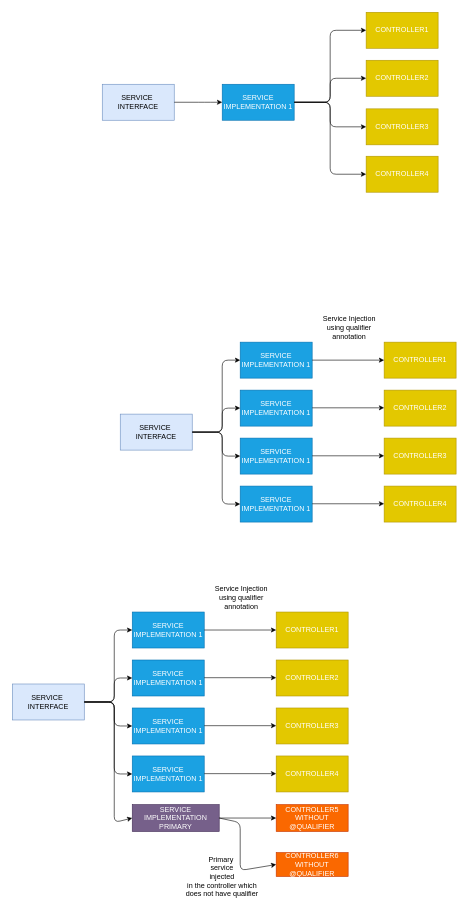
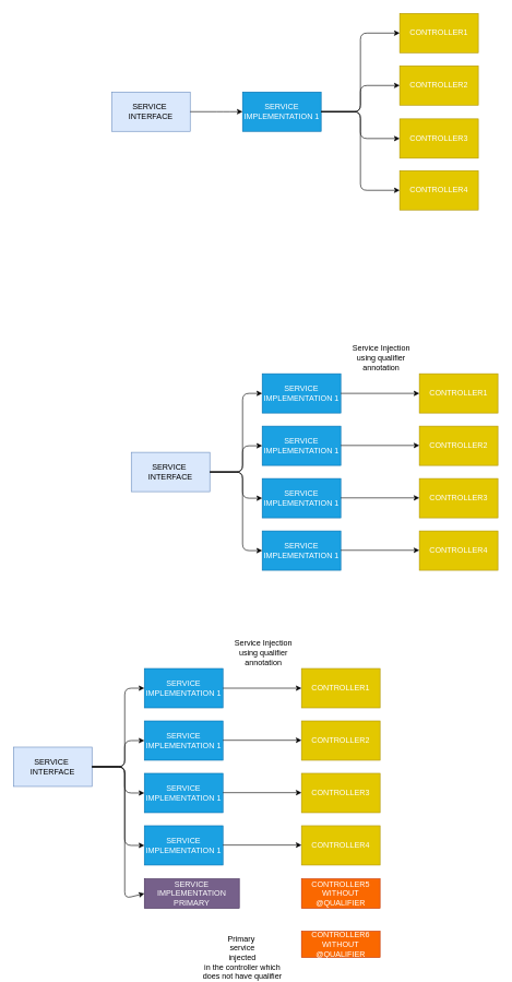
- <mxCell id="58" value="" style="endArrow=classic;html=1;exitX=1;exitY=0.5;exitDx=0;exitDy=0;entryX=0;entryY=0.5;entryDx=0;entryDy=0;" edge="1" parent="1" source="54" target="55"><mxGeometry width="50" height="50" relative="1" as="geometry"><mxPoint x="380" y="1331" as="sourcePoint" /><mxPoint x="430" y="1281" as="targetPoint" /></mxGeometry></mxCell>
- <mxCell id="59" value="" style="endArrow=classic;html=1;exitX=1;exitY=0.5;exitDx=0;exitDy=0;entryX=0;entryY=0.5;entryDx=0;entryDy=0;" edge="1" parent="1" source="54" target="56"><mxGeometry width="50" height="50" relative="1" as="geometry"><mxPoint x="380" y="1331" as="sourcePoint" /><mxPoint x="430" y="1281" as="targetPoint" /><Array as="points"><mxPoint x="400" y="1371" /><mxPoint x="400" y="1451" /></Array></mxGeometry></mxCell>
